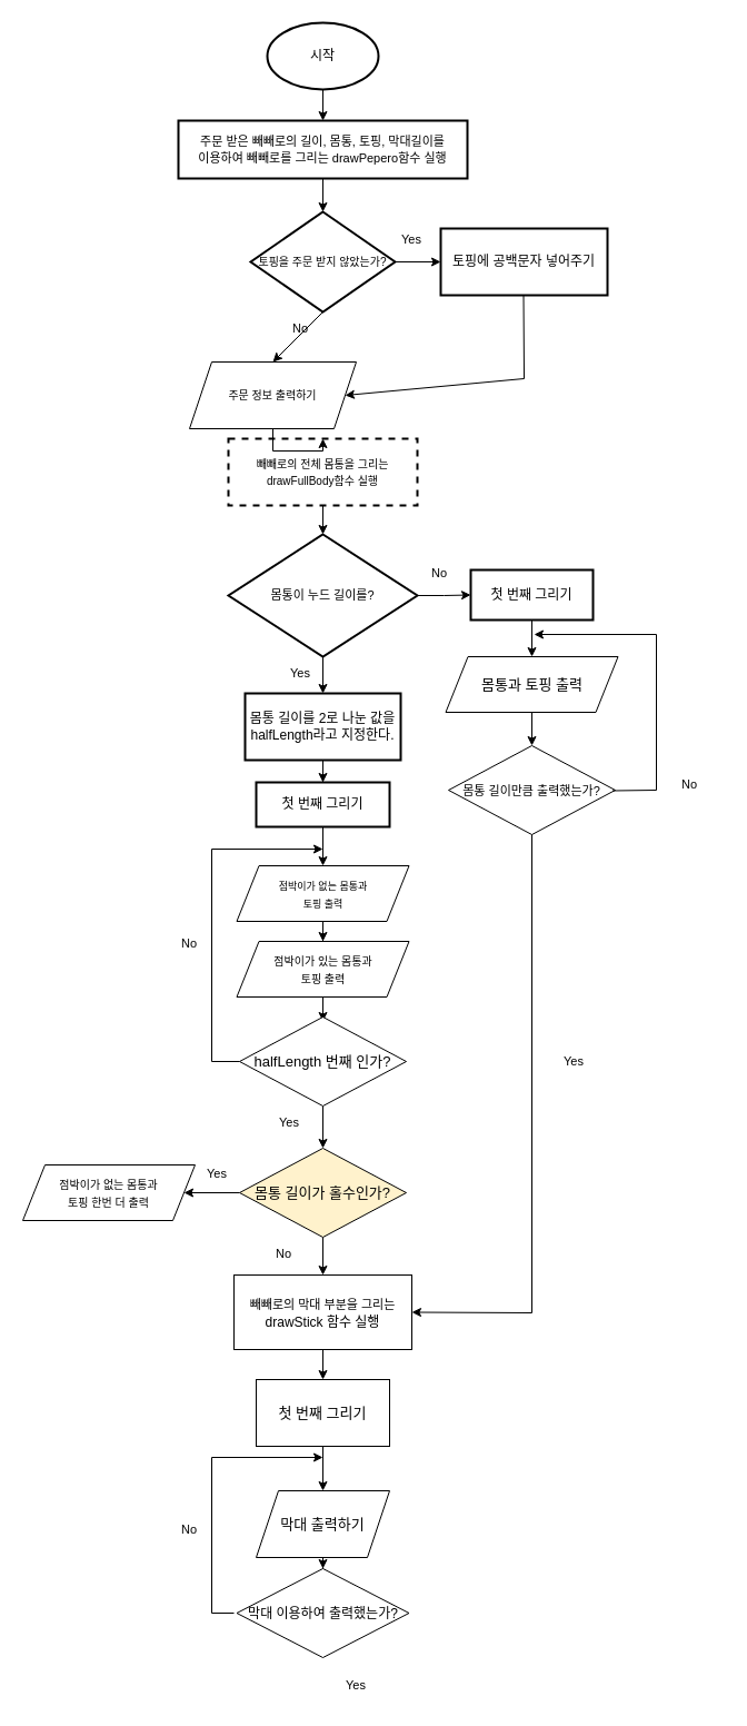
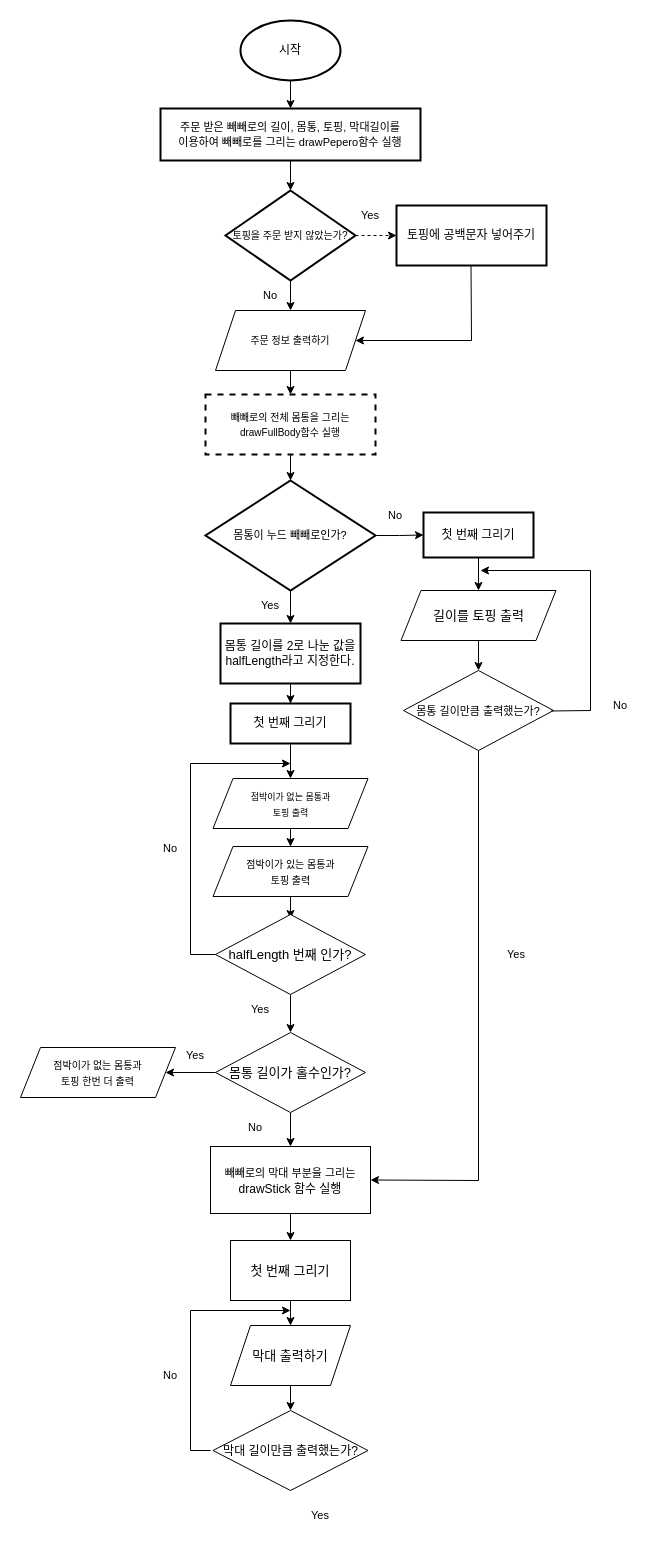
- <mxCell id="6" value="" style="edgeStyle=orthogonalEdgeStyle;rounded=0;orthogonalLoop=1;jettySize=auto;html=1;fontSize=11;" parent="1" source="7" target="11" edge="1"><mxGeometry relative="1" as="geometry" /></mxCell>
+ <mxCell id="6" value="" style="edgeStyle=orthogonalEdgeStyle;rounded=0;orthogonalLoop=1;jettySize=auto;html=1;fontSize=11;dashed=1;" parent="1" source="7" target="11" edge="1"><mxGeometry relative="1" as="geometry" /></mxCell>
- <mxCell id="15" value="&lt;span style=&quot;font-size: 10px&quot;&gt;주문 정보 출력하기&lt;/span&gt;" style="shape=parallelogram;perimeter=parallelogramPerimeter;whiteSpace=wrap;html=1;fixedSize=1;fontSize=11;" parent="1" vertex="1"><mxGeometry x="170" y="325" width="150" height="60" as="geometry" /></mxCell>
+ <mxCell id="15" value="&lt;span style=&quot;font-size: 10px&quot;&gt;주문 정보 출력하기&lt;/span&gt;" style="shape=parallelogram;perimeter=parallelogramPerimeter;whiteSpace=wrap;html=1;fixedSize=1;fontSize=11;" parent="1" vertex="1"><mxGeometry x="215" y="310" width="150" height="60" as="geometry" /></mxCell>
- <mxCell id="18" value="&lt;font style=&quot;font-size: 11px&quot;&gt;몸통이 누드 길이를?&lt;/font&gt;" style="rhombus;whiteSpace=wrap;html=1;strokeWidth=2;" parent="1" vertex="1"><mxGeometry x="205" y="480" width="170" height="110" as="geometry" /></mxCell>
+ <mxCell id="18" value="&lt;font style=&quot;font-size: 11px&quot;&gt;몸통이 누드 빼빼로인가?&lt;/font&gt;" style="rhombus;whiteSpace=wrap;html=1;strokeWidth=2;" parent="1" vertex="1"><mxGeometry x="205" y="480" width="170" height="110" as="geometry" /></mxCell>
- <mxCell id="41" value="몸통과 토핑 출력" style="shape=parallelogram;perimeter=parallelogramPerimeter;whiteSpace=wrap;html=1;fixedSize=1;fontSize=13;" parent="1" vertex="1"><mxGeometry x="400.5" y="590" width="155" height="50" as="geometry" /></mxCell>
+ <mxCell id="41" value="길이를 토핑 출력" style="shape=parallelogram;perimeter=parallelogramPerimeter;whiteSpace=wrap;html=1;fixedSize=1;fontSize=13;" parent="1" vertex="1"><mxGeometry x="400.5" y="590" width="155" height="50" as="geometry" /></mxCell>
- <mxCell id="33" value="몸통 길이가 홀수인가?" style="rhombus;whiteSpace=wrap;html=1;fontSize=13;fillColor=#fff2cc;" parent="1" vertex="1"><mxGeometry x="215" y="1032" width="150" height="80" as="geometry" /></mxCell>
+ <mxCell id="33" value="몸통 길이가 홀수인가?" style="rhombus;whiteSpace=wrap;html=1;fontSize=13;" parent="1" vertex="1"><mxGeometry x="215" y="1032" width="150" height="80" as="geometry" /></mxCell>
- <mxCell id="54" value="막대 출력하기" style="shape=parallelogram;perimeter=parallelogramPerimeter;whiteSpace=wrap;html=1;fixedSize=1;fontSize=13;" parent="1" vertex="1"><mxGeometry x="230" y="1340" width="120" height="60" as="geometry" /></mxCell>
+ <mxCell id="54" value="막대 출력하기" style="shape=parallelogram;perimeter=parallelogramPerimeter;whiteSpace=wrap;html=1;fixedSize=1;fontSize=13;" parent="1" vertex="1"><mxGeometry x="230" y="1325" width="120" height="60" as="geometry" /></mxCell>
- <mxCell id="55" value="&lt;font style=&quot;font-size: 12px&quot;&gt;막대 이용하여 출력했는가?&lt;/font&gt;" style="rhombus;whiteSpace=wrap;html=1;fontSize=13;" parent="1" vertex="1"><mxGeometry x="212.5" y="1410" width="155" height="80" as="geometry" /></mxCell>
+ <mxCell id="55" value="&lt;font style=&quot;font-size: 12px&quot;&gt;막대 길이만큼 출력했는가?&lt;/font&gt;" style="rhombus;whiteSpace=wrap;html=1;fontSize=13;" parent="1" vertex="1"><mxGeometry x="212.5" y="1410" width="155" height="80" as="geometry" /></mxCell>
